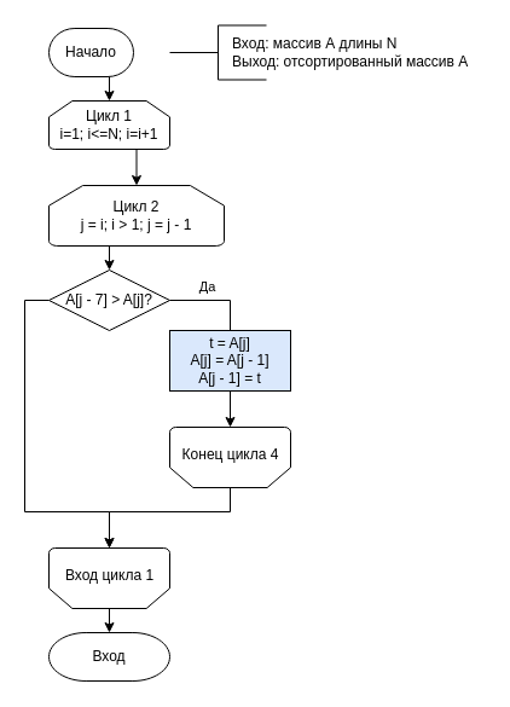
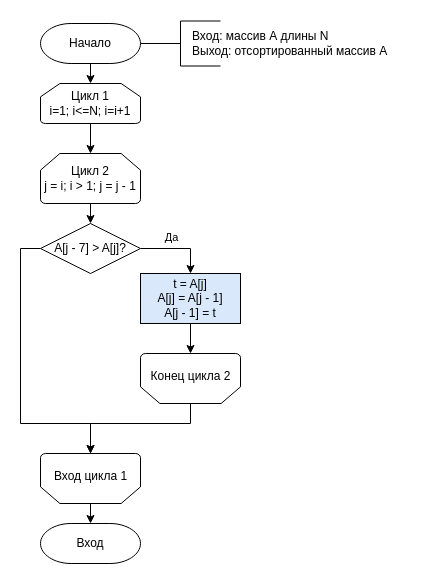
- <mxCell id="3" value="Начало" style="strokeWidth=1;html=1;shape=mxgraph.flowchart.terminator;whiteSpace=wrap;" vertex="1" parent="1"><mxGeometry x="40" y="23" width="70" height="40" as="geometry" /></mxCell>
+ <mxCell id="3" value="Начало" style="strokeWidth=1;html=1;shape=mxgraph.flowchart.terminator;whiteSpace=wrap;" vertex="1" parent="1"><mxGeometry x="40" y="23" width="100" height="40" as="geometry" /></mxCell>
- <mxCell id="9" value="Цикл 2&lt;br&gt;j = i; i &amp;gt; 1; j = j - 1" style="strokeWidth=1;html=1;shape=mxgraph.flowchart.loop_limit;whiteSpace=wrap;" vertex="1" parent="1"><mxGeometry x="40" y="153" width="145" height="50" as="geometry" /></mxCell>
+ <mxCell id="9" value="Цикл 2&lt;br&gt;j = i; i &amp;gt; 1; j = j - 1" style="strokeWidth=1;html=1;shape=mxgraph.flowchart.loop_limit;whiteSpace=wrap;" vertex="1" parent="1"><mxGeometry x="40" y="153" width="100" height="50" as="geometry" /></mxCell>
- <mxCell id="10" style="edgeStyle=orthogonalEdgeStyle;rounded=0;orthogonalLoop=1;jettySize=auto;html=1;exitX=1;exitY=0.5;exitDx=0;exitDy=0;exitPerimeter=0;entryX=0.5;entryY=0;entryDx=0;entryDy=0;endArrow=none;" edge="1" parent="1" source="13" target="15"><mxGeometry relative="1" as="geometry" /></mxCell>
+ <mxCell id="10" style="edgeStyle=orthogonalEdgeStyle;rounded=0;orthogonalLoop=1;jettySize=auto;html=1;exitX=1;exitY=0.5;exitDx=0;exitDy=0;exitPerimeter=0;entryX=0.5;entryY=0;entryDx=0;entryDy=0;" edge="1" parent="1" source="13" target="15"><mxGeometry relative="1" as="geometry" /></mxCell>
- <mxCell id="18" value="Конец цикла 4" style="text;html=1;align=center;verticalAlign=middle;resizable=0;points=[];autosize=1;" vertex="1" parent="1"><mxGeometry x="140" y="366" width="100" height="20" as="geometry" /></mxCell>
+ <mxCell id="18" value="Конец цикла 2" style="text;html=1;align=center;verticalAlign=middle;resizable=0;points=[];autosize=1;" vertex="1" parent="1"><mxGeometry x="140" y="366" width="100" height="20" as="geometry" /></mxCell>
